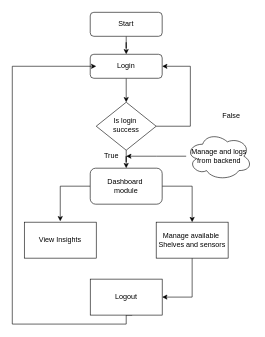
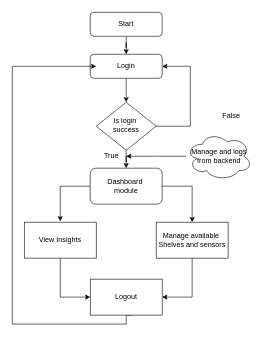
+ <mxCell id="13" style="edgeStyle=orthogonalEdgeStyle;rounded=0;orthogonalLoop=1;jettySize=auto;html=1;entryX=0;entryY=0.5;entryDx=0;entryDy=0;" edge="1" parent="1" source="14" target="18"><mxGeometry relative="1" as="geometry" /></mxCell>
